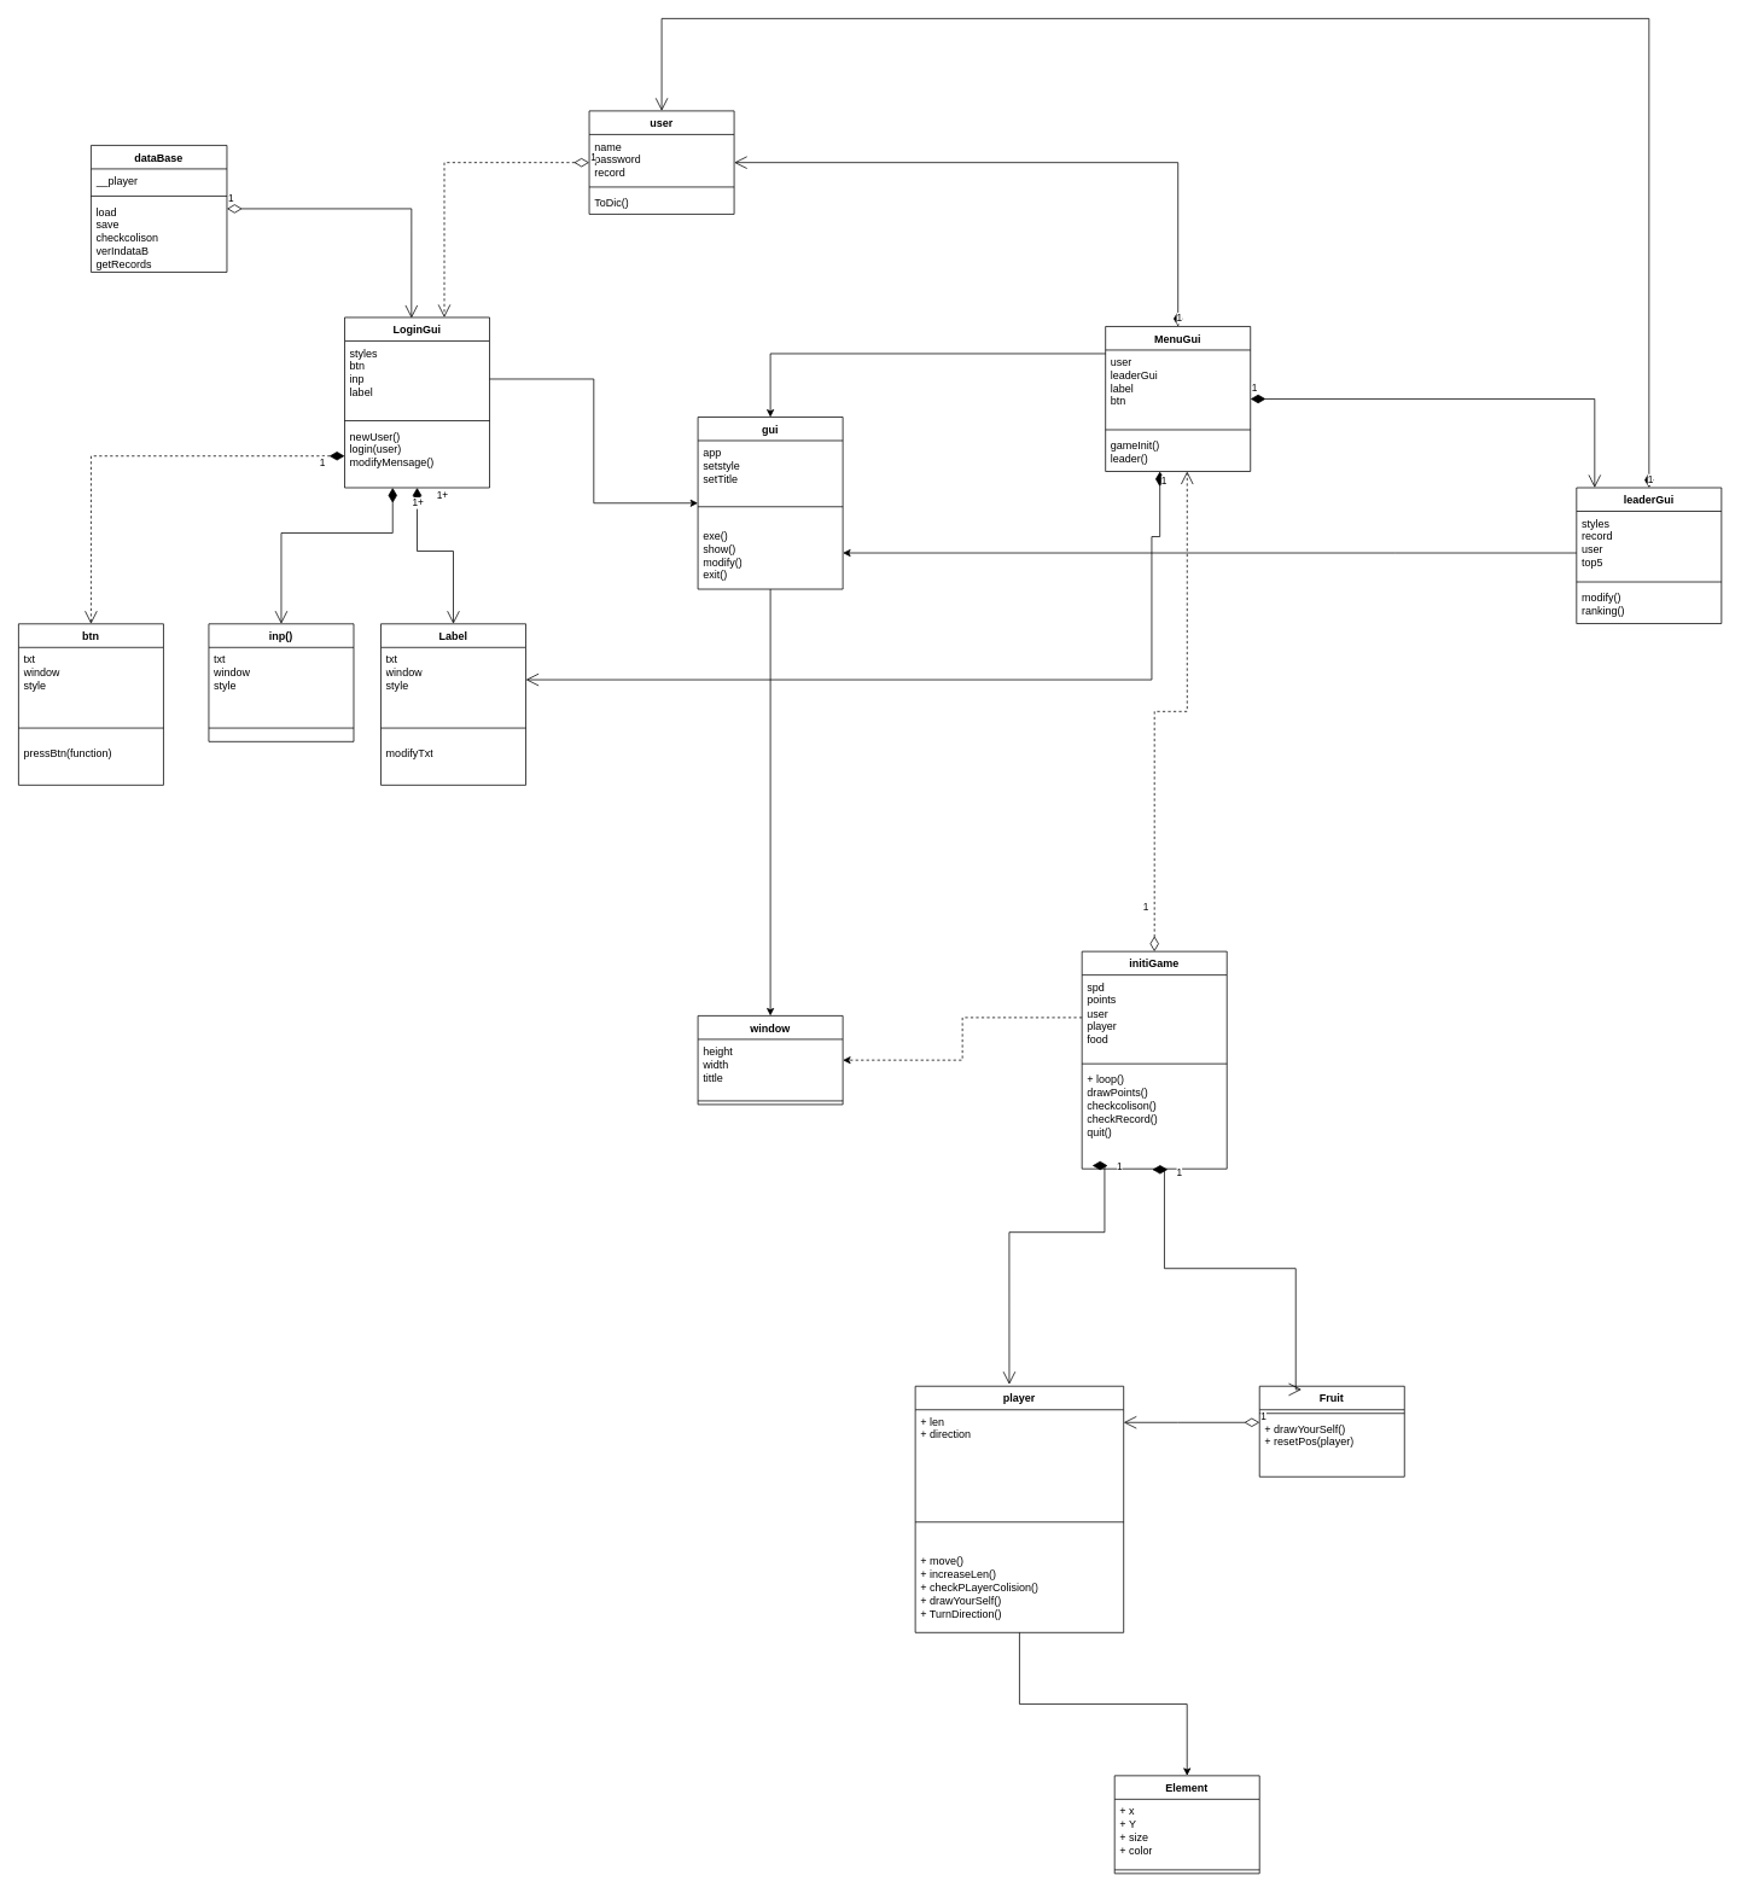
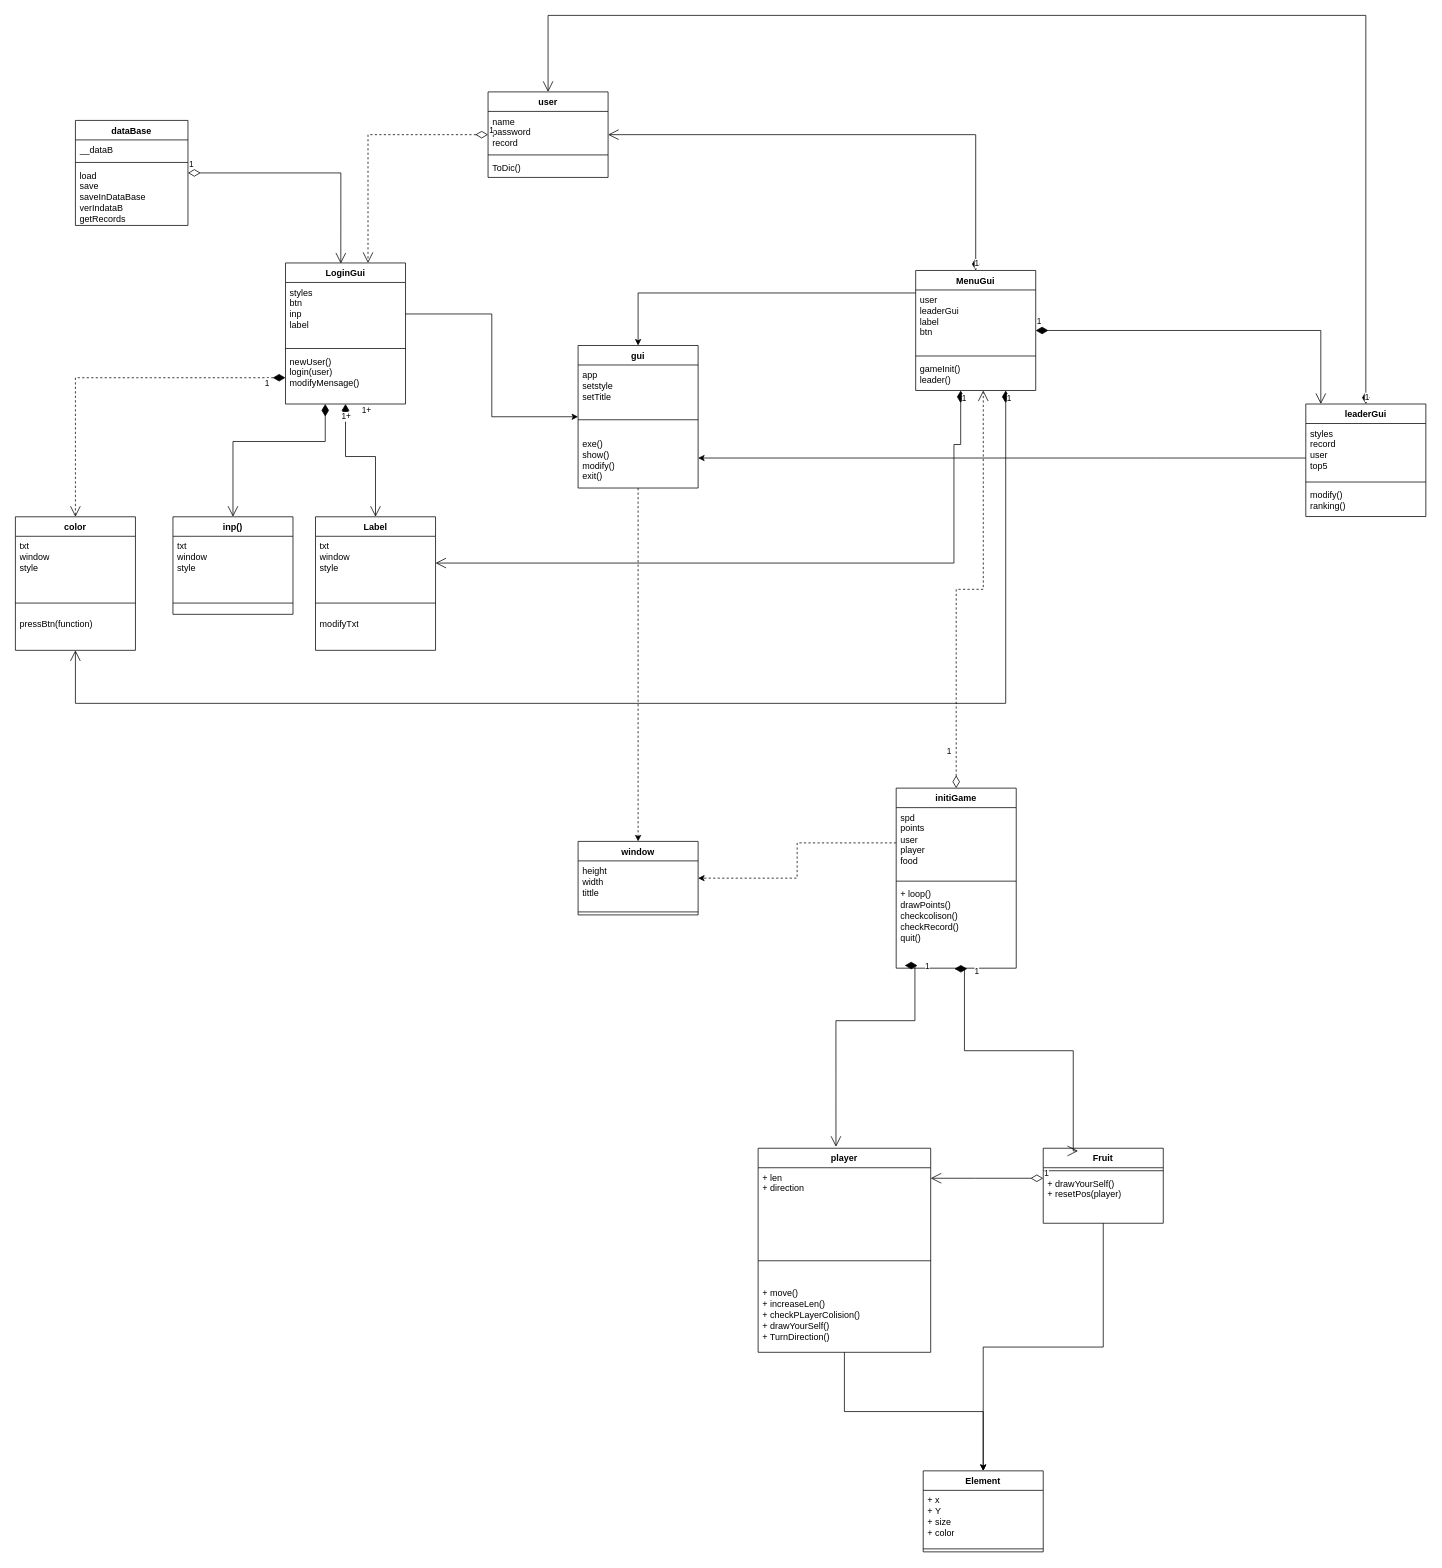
- <mxCell id="49" value="__player" style="text;strokeColor=none;fillColor=none;align=left;verticalAlign=top;spacingLeft=4;spacingRight=4;overflow=hidden;rotatable=0;points=[[0,0.5],[1,0.5]];portConstraint=eastwest;whiteSpace=wrap;html=1;" parent="48" vertex="1"><mxGeometry y="26" width="150" height="26" as="geometry" /></mxCell>
+ <mxCell id="49" value="__dataB" style="text;strokeColor=none;fillColor=none;align=left;verticalAlign=top;spacingLeft=4;spacingRight=4;overflow=hidden;rotatable=0;points=[[0,0.5],[1,0.5]];portConstraint=eastwest;whiteSpace=wrap;html=1;" parent="48" vertex="1"><mxGeometry y="26" width="150" height="26" as="geometry" /></mxCell>
- <mxCell id="51" value="load&lt;div&gt;save&lt;/div&gt;&lt;div&gt;checkcolison&lt;/div&gt;&lt;div&gt;verIndataB&lt;/div&gt;&lt;div&gt;getRecords&lt;/div&gt;" style="text;strokeColor=none;fillColor=none;align=left;verticalAlign=top;spacingLeft=4;spacingRight=4;overflow=hidden;rotatable=0;points=[[0,0.5],[1,0.5]];portConstraint=eastwest;whiteSpace=wrap;html=1;" parent="48" vertex="1"><mxGeometry y="60" width="150" height="80" as="geometry" /></mxCell>
+ <mxCell id="51" value="load&lt;div&gt;save&lt;/div&gt;&lt;div&gt;saveInDataBase&lt;/div&gt;&lt;div&gt;verIndataB&lt;/div&gt;&lt;div&gt;getRecords&lt;/div&gt;" style="text;strokeColor=none;fillColor=none;align=left;verticalAlign=top;spacingLeft=4;spacingRight=4;overflow=hidden;rotatable=0;points=[[0,0.5],[1,0.5]];portConstraint=eastwest;whiteSpace=wrap;html=1;" parent="48" vertex="1"><mxGeometry y="60" width="150" height="80" as="geometry" /></mxCell>
- <mxCell id="41" value="btn" style="swimlane;fontStyle=1;align=center;verticalAlign=top;childLayout=stackLayout;horizontal=1;startSize=26;horizontalStack=0;resizeParent=1;resizeParentMax=0;resizeLast=0;collapsible=1;marginBottom=0;whiteSpace=wrap;html=1;" parent="1" vertex="1"><mxGeometry x="20" y="688.33" width="160" height="178" as="geometry" /></mxCell>
+ <mxCell id="41" value="color" style="swimlane;fontStyle=1;align=center;verticalAlign=top;childLayout=stackLayout;horizontal=1;startSize=26;horizontalStack=0;resizeParent=1;resizeParentMax=0;resizeLast=0;collapsible=1;marginBottom=0;whiteSpace=wrap;html=1;" parent="1" vertex="1"><mxGeometry x="20" y="688.33" width="160" height="178" as="geometry" /></mxCell>
- <mxCell id="28" style="edgeStyle=orthogonalEdgeStyle;rounded=0;orthogonalLoop=1;jettySize=auto;html=1;entryX=0.5;entryY=0;entryDx=0;entryDy=0;" parent="1" source="30" target="14" edge="1"><mxGeometry relative="1" as="geometry"><mxPoint y="570" as="sourcePoint" x="860" /></mxGeometry></mxCell>
+ <mxCell id="28" style="edgeStyle=orthogonalEdgeStyle;rounded=0;orthogonalLoop=1;jettySize=auto;html=1;entryX=0.5;entryY=0;entryDx=0;entryDy=0;dashed=1;" parent="1" source="30" target="14" edge="1"><mxGeometry relative="1" as="geometry"><mxPoint y="570" as="sourcePoint" x="860" /></mxGeometry></mxCell>
+ <mxCell id="59" value="1" style="endArrow=open;html=1;endSize=12;startArrow=diamondThin;startSize=14;startFill=1;edgeStyle=orthogonalEdgeStyle;align=left;verticalAlign=bottom;rounded=0;" parent="1" source="57" target="44" edge="1"><mxGeometry x="-0.977" relative="1" as="geometry"><mxPoint x="1130" y="910" as="sourcePoint" /><mxPoint x="440" y="930" as="targetPoint" /><Array as="points"><mxPoint x="1340" y="937" /><mxPoint x="100" y="937" /></Array><mxPoint as="offset" /></mxGeometry></mxCell>
+ <mxCell id="7" style="edgeStyle=orthogonalEdgeStyle;rounded=0;orthogonalLoop=1;jettySize=auto;html=1;" parent="1" source="8" target="11" edge="1"><mxGeometry relative="1" as="geometry" /></mxCell>
